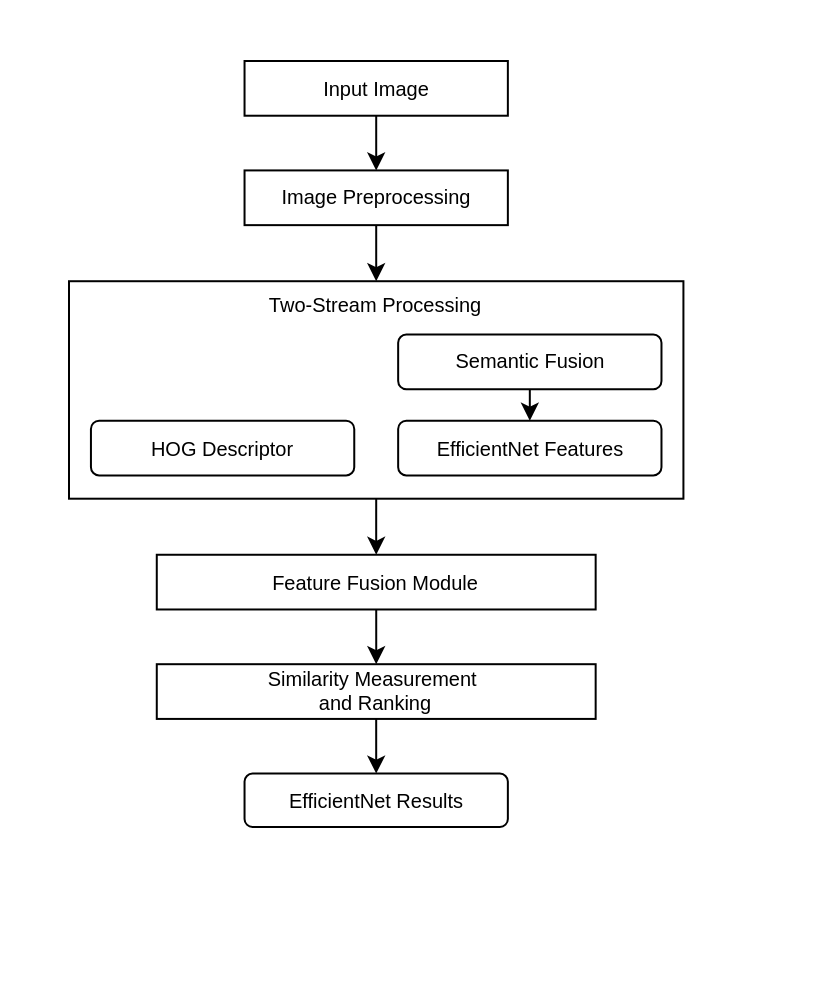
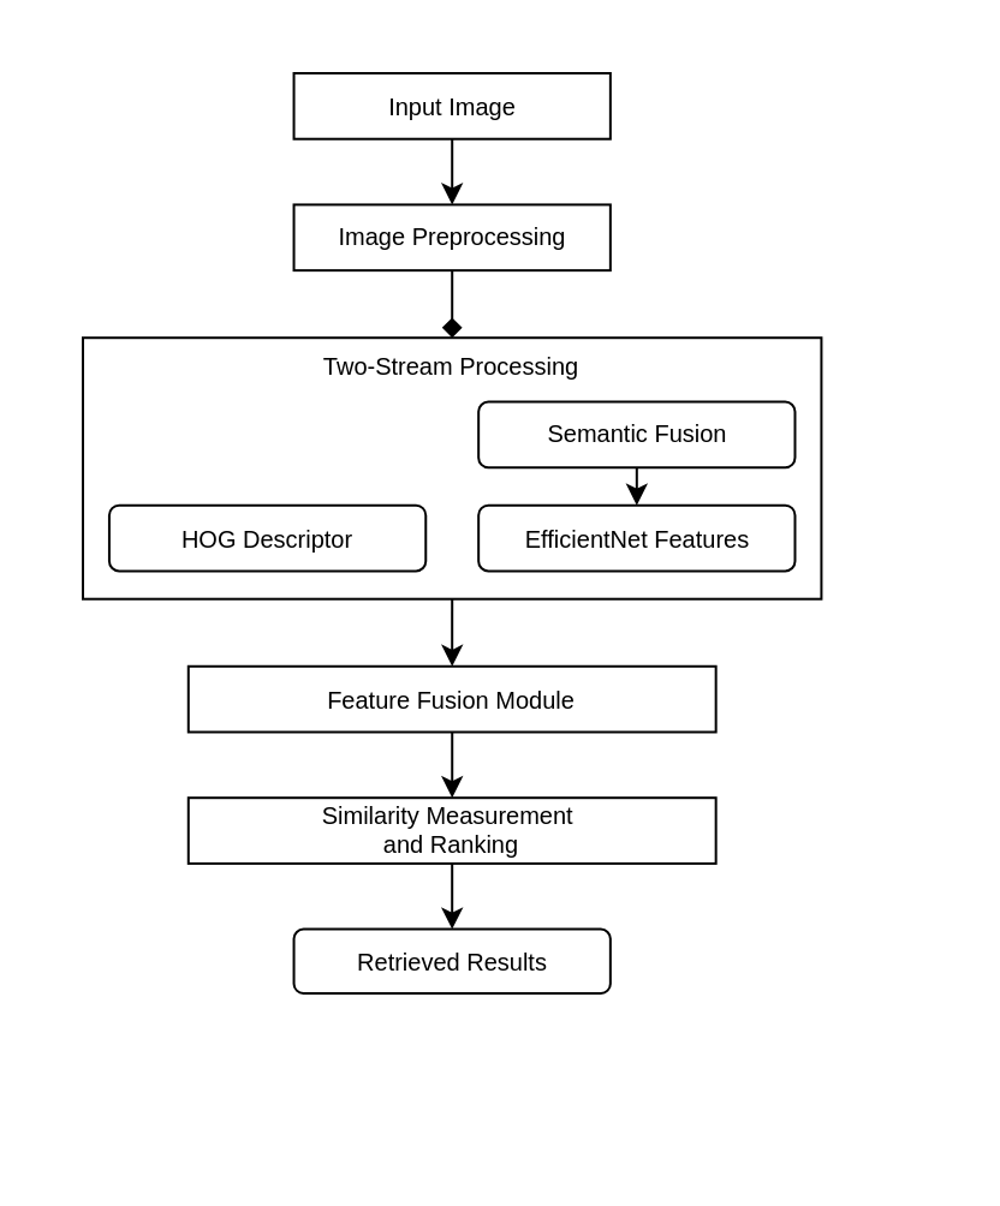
- <mxCell id="8" style="edgeStyle=orthogonalEdgeStyle;rounded=0;orthogonalLoop=1;jettySize=auto;html=1;exitX=0.5;exitY=1;exitDx=0;exitDy=0;entryX=0.5;entryY=0;entryDx=0;entryDy=0;strokeWidth=1;fontStyle=0;fontSize=10;" parent="2" source="9" target="5" edge="1"><mxGeometry relative="1" as="geometry" /></mxCell>
+ <mxCell id="8" style="edgeStyle=orthogonalEdgeStyle;rounded=0;orthogonalLoop=1;jettySize=auto;html=1;exitX=0.5;exitY=1;exitDx=0;exitDy=0;entryX=0.5;entryY=0;entryDx=0;entryDy=0;strokeWidth=1;fontStyle=0;fontSize=10;endArrow=diamond;" parent="2" source="9" target="5" edge="1"><mxGeometry relative="1" as="geometry" /></mxCell>
- <mxCell id="14" value="EfficientNet Results" style="rounded=1;whiteSpace=wrap;html=1;fontStyle=0;fontSize=10;strokeWidth=1;" parent="2" vertex="1"><mxGeometry x="87.774" y="356.307" width="131.661" height="26.672" as="geometry" /></mxCell>
+ <mxCell id="14" value="Retrieved Results" style="rounded=1;whiteSpace=wrap;html=1;fontStyle=0;fontSize=10;strokeWidth=1;" parent="2" vertex="1"><mxGeometry x="87.774" y="356.307" width="131.661" height="26.672" as="geometry" /></mxCell>
